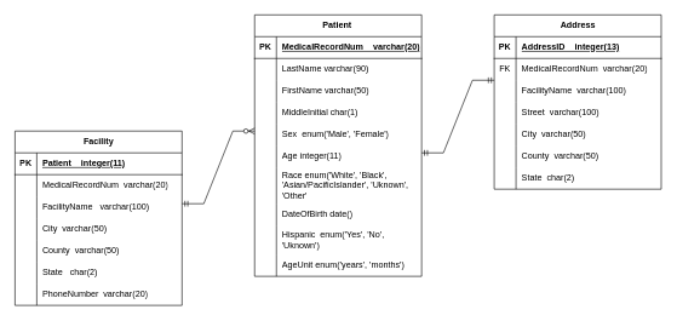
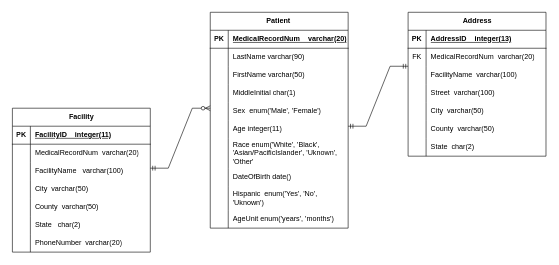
- <mxCell id="27" value="Patient&amp;nbsp; &amp;nbsp; integer(11)" style="shape=partialRectangle;connectable=0;fillColor=none;top=0;left=0;bottom=0;right=0;align=left;spacingLeft=6;fontStyle=5;overflow=hidden;whiteSpace=wrap;html=1;" parent="25" vertex="1"><mxGeometry x="30" width="200" height="30" as="geometry"><mxRectangle width="200" height="30" as="alternateBounds" /></mxGeometry></mxCell>
+ <mxCell id="27" value="FacilityID&amp;nbsp; &amp;nbsp; integer(11)" style="shape=partialRectangle;connectable=0;fillColor=none;top=0;left=0;bottom=0;right=0;align=left;spacingLeft=6;fontStyle=5;overflow=hidden;whiteSpace=wrap;html=1;" parent="25" vertex="1"><mxGeometry x="30" width="200" height="30" as="geometry"><mxRectangle width="200" height="30" as="alternateBounds" /></mxGeometry></mxCell>
